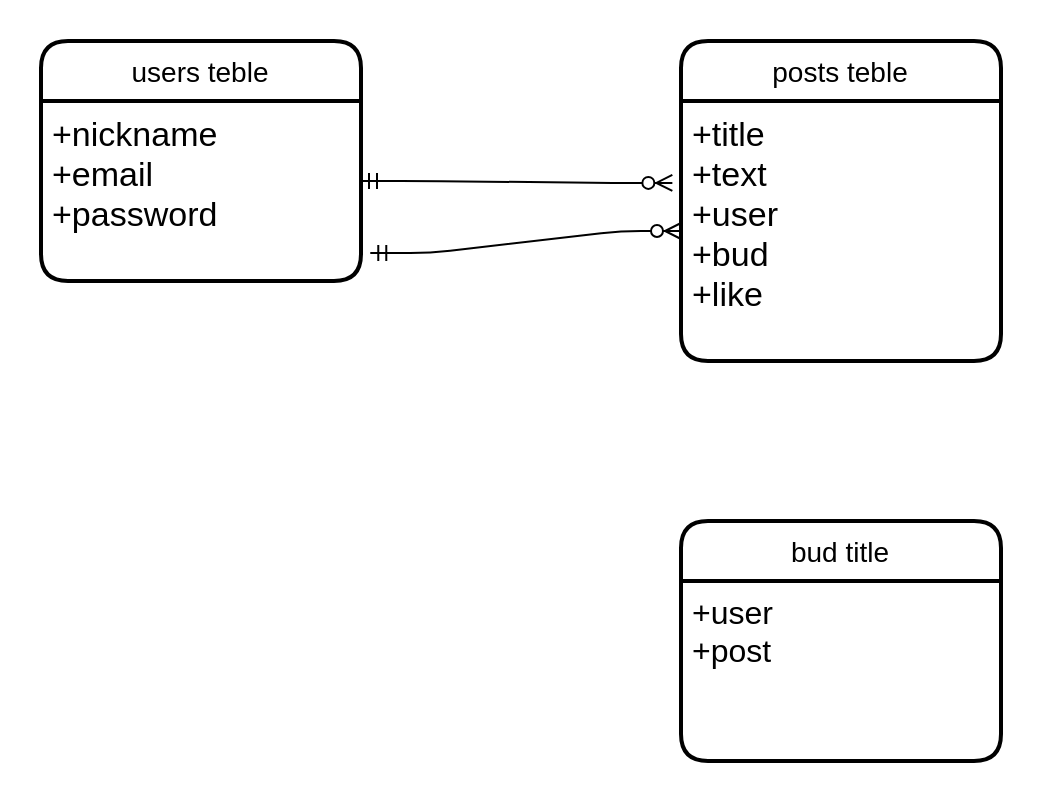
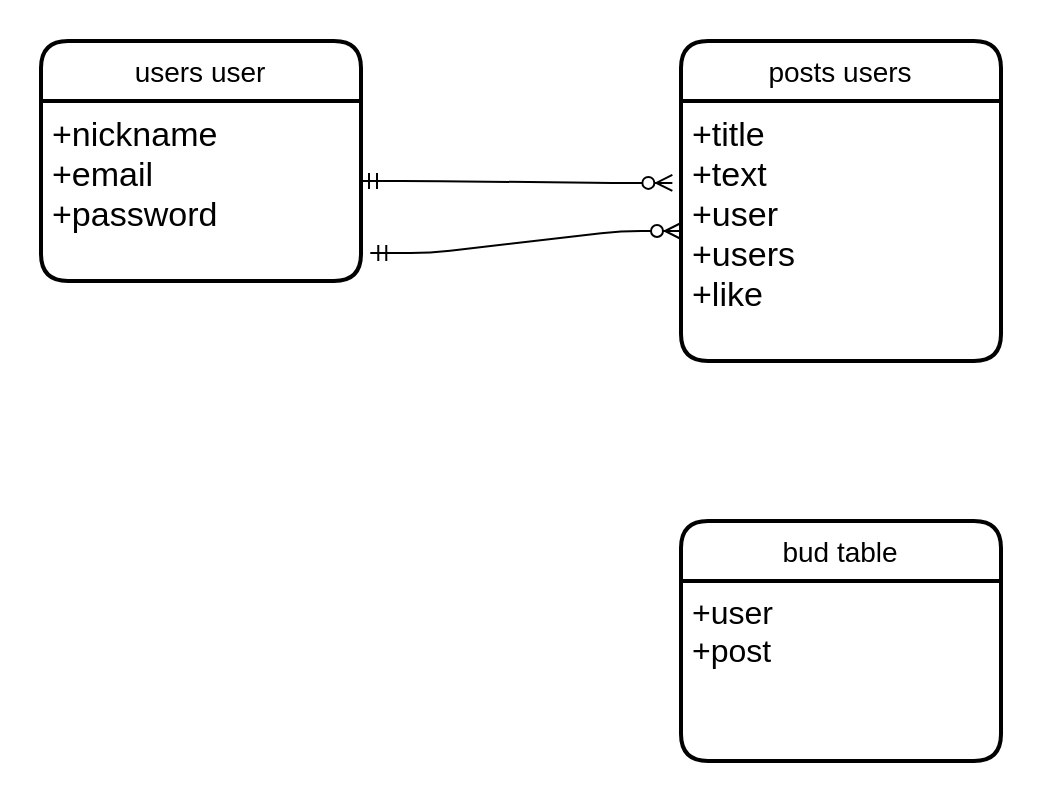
- <mxCell id="2" value="users teble" style="swimlane;childLayout=stackLayout;horizontal=1;startSize=30;horizontalStack=0;rounded=1;fontSize=14;fontStyle=0;strokeWidth=2;resizeParent=0;resizeLast=1;shadow=0;dashed=0;align=center;" parent="1" vertex="1"><mxGeometry x="20" y="20" width="160" height="120" as="geometry" /></mxCell>
+ <mxCell id="2" value="users user" style="swimlane;childLayout=stackLayout;horizontal=1;startSize=30;horizontalStack=0;rounded=1;fontSize=14;fontStyle=0;strokeWidth=2;resizeParent=0;resizeLast=1;shadow=0;dashed=0;align=center;" parent="1" vertex="1"><mxGeometry x="20" y="20" width="160" height="120" as="geometry" /></mxCell>
- <mxCell id="4" value="posts teble" style="swimlane;childLayout=stackLayout;horizontal=1;startSize=30;horizontalStack=0;rounded=1;fontSize=14;fontStyle=0;strokeWidth=2;resizeParent=0;resizeLast=1;shadow=0;dashed=0;align=center;" parent="1" vertex="1"><mxGeometry x="340" y="20" width="160" height="160" as="geometry" /></mxCell>
+ <mxCell id="4" value="posts users" style="swimlane;childLayout=stackLayout;horizontal=1;startSize=30;horizontalStack=0;rounded=1;fontSize=14;fontStyle=0;strokeWidth=2;resizeParent=0;resizeLast=1;shadow=0;dashed=0;align=center;" parent="1" vertex="1"><mxGeometry x="340" y="20" width="160" height="160" as="geometry" /></mxCell>
- <mxCell id="5" value="+title&#10;+text&#10;+user&#10;+bud&#10;+like" style="align=left;strokeColor=none;fillColor=none;spacingLeft=4;fontSize=17;verticalAlign=top;resizable=0;rotatable=0;part=1;" parent="4" vertex="1"><mxGeometry y="30" width="160" height="130" as="geometry" /></mxCell>
+ <mxCell id="5" value="+title&#10;+text&#10;+user&#10;+users&#10;+like" style="align=left;strokeColor=none;fillColor=none;spacingLeft=4;fontSize=17;verticalAlign=top;resizable=0;rotatable=0;part=1;" parent="4" vertex="1"><mxGeometry y="30" width="160" height="130" as="geometry" /></mxCell>
- <mxCell id="6" value="bud title" style="swimlane;childLayout=stackLayout;horizontal=1;startSize=30;horizontalStack=0;rounded=1;fontSize=14;fontStyle=0;strokeWidth=2;resizeParent=0;resizeLast=1;shadow=0;dashed=0;align=center;" vertex="1" parent="1"><mxGeometry x="340" y="260" width="160" height="120" as="geometry" /></mxCell>
+ <mxCell id="6" value="bud table" style="swimlane;childLayout=stackLayout;horizontal=1;startSize=30;horizontalStack=0;rounded=1;fontSize=14;fontStyle=0;strokeWidth=2;resizeParent=0;resizeLast=1;shadow=0;dashed=0;align=center;" vertex="1" parent="1"><mxGeometry x="340" y="260" width="160" height="120" as="geometry" /></mxCell>
